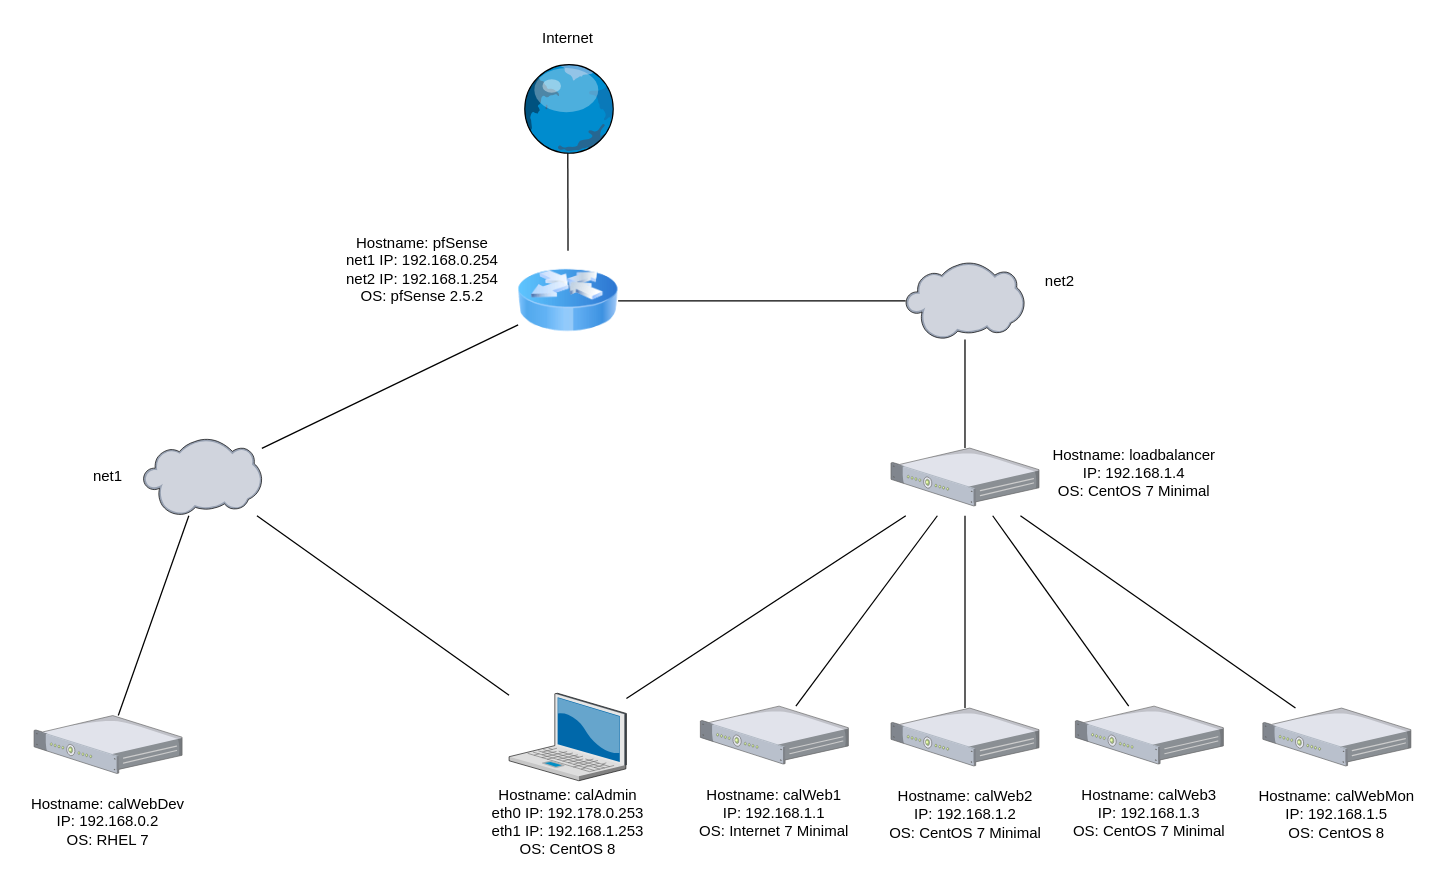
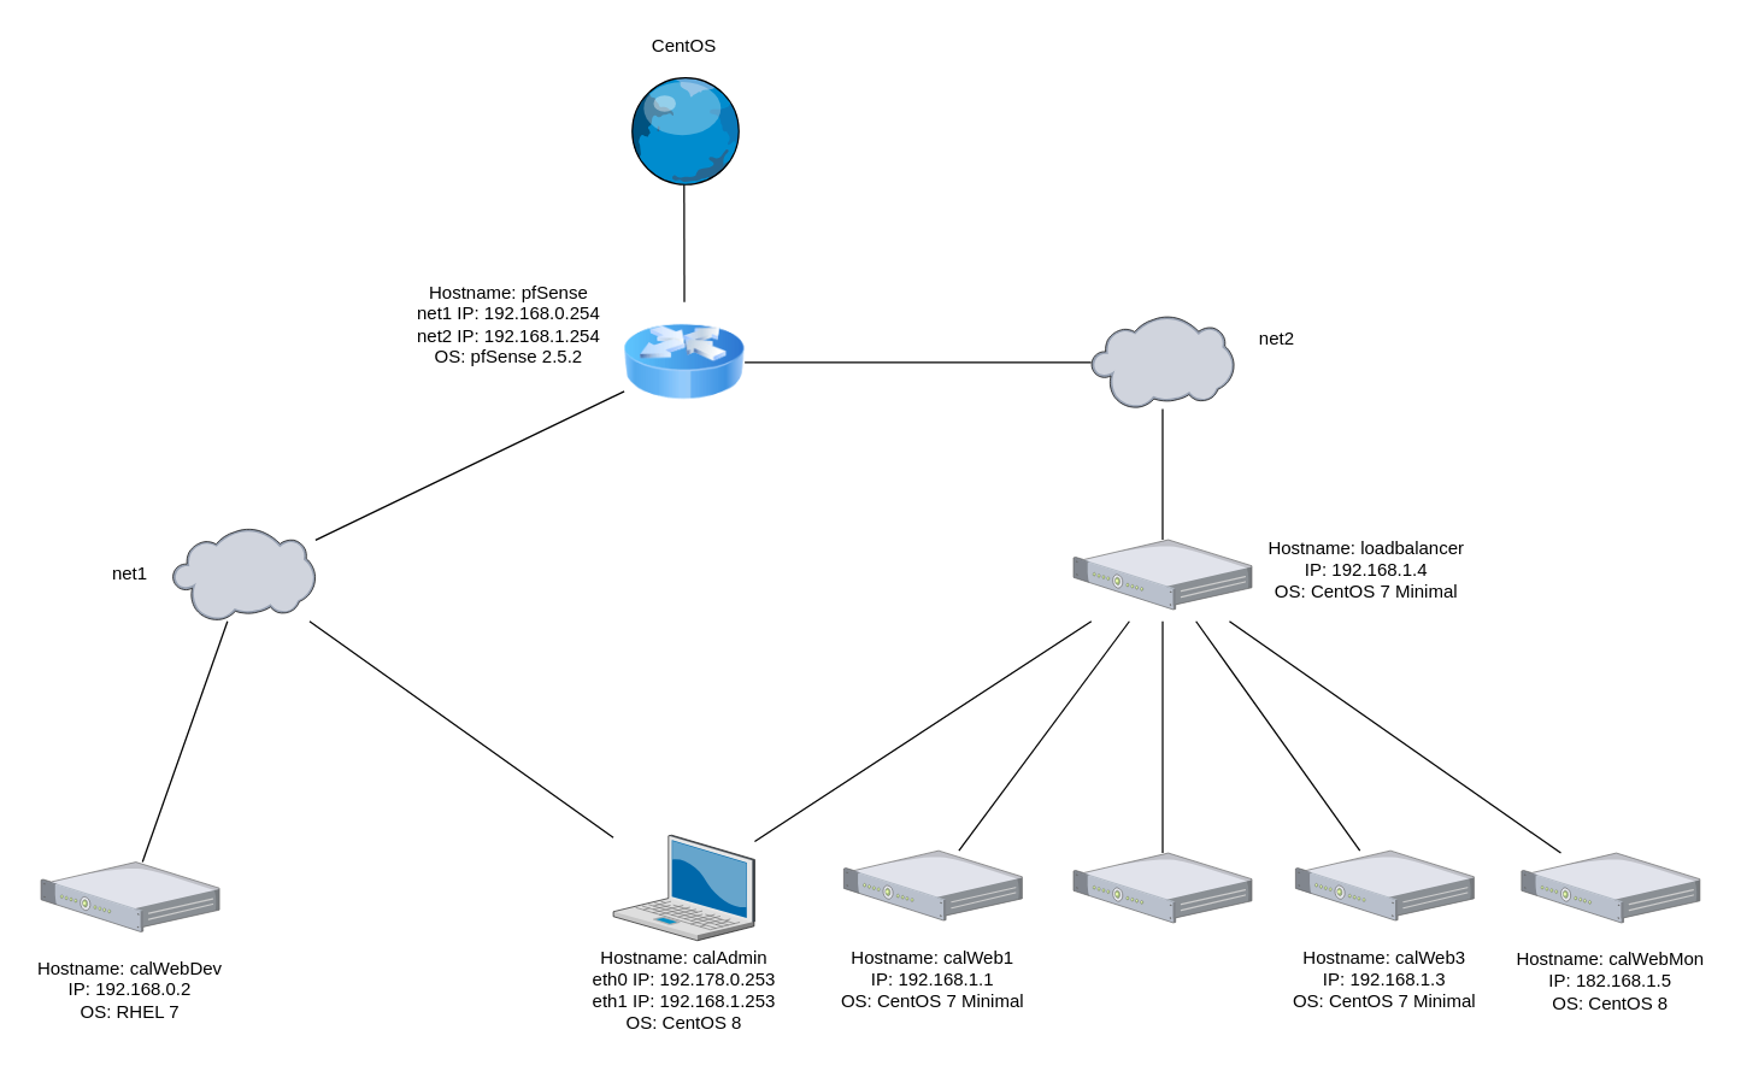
- <mxCell id="3" value="Internet" style="text;html=1;strokeColor=none;fillColor=none;align=center;verticalAlign=middle;whiteSpace=wrap;rounded=0;" parent="1" vertex="1"><mxGeometry x="394" y="20" width="120" height="20" as="geometry" /></mxCell>
+ <mxCell id="3" value="CentOS" style="text;html=1;strokeColor=none;fillColor=none;align=center;verticalAlign=middle;whiteSpace=wrap;rounded=0;" parent="1" vertex="1"><mxGeometry x="394" y="20" width="120" height="20" as="geometry" /></mxCell>
- <mxCell id="23" value="Hostname: calWeb1&lt;br&gt;IP: 192.168.1.1&lt;br&gt;OS: Internet 7 Minimal" style="text;html=1;strokeColor=none;fillColor=none;align=center;verticalAlign=middle;whiteSpace=wrap;rounded=0;" vertex="1" parent="1"><mxGeometry x="554" y="622.46" width="130" height="54.31" as="geometry" /></mxCell>
+ <mxCell id="23" value="Hostname: calWeb1&lt;br&gt;IP: 192.168.1.1&lt;br&gt;OS: CentOS 7 Minimal" style="text;html=1;strokeColor=none;fillColor=none;align=center;verticalAlign=middle;whiteSpace=wrap;rounded=0;" vertex="1" parent="1"><mxGeometry x="554" y="622.46" width="130" height="54.31" as="geometry" /></mxCell>
- <mxCell id="26" value="Hostname: calWebMon&lt;br&gt;IP: 192.168.1.5&lt;br&gt;OS: CentOS 8" style="text;html=1;strokeColor=none;fillColor=none;align=center;verticalAlign=middle;whiteSpace=wrap;rounded=0;" vertex="1" parent="1"><mxGeometry x="1004" y="624" width="130" height="54.31" as="geometry" /></mxCell>
+ <mxCell id="26" value="Hostname: calWebMon&lt;br&gt;IP: 182.168.1.5&lt;br&gt;OS: CentOS 8" style="text;html=1;strokeColor=none;fillColor=none;align=center;verticalAlign=middle;whiteSpace=wrap;rounded=0;" vertex="1" parent="1"><mxGeometry x="1004" y="624" width="130" height="54.31" as="geometry" /></mxCell>
- <mxCell id="17" value="Hostname: calWeb2&lt;br&gt;IP: 192.168.1.2&lt;br&gt;OS: CentOS 7 Minimal" style="text;html=1;strokeColor=none;fillColor=none;align=center;verticalAlign=middle;whiteSpace=wrap;rounded=0;" parent="1" vertex="1"><mxGeometry x="706.5" y="624" width="130" height="54.31" as="geometry" /></mxCell>
